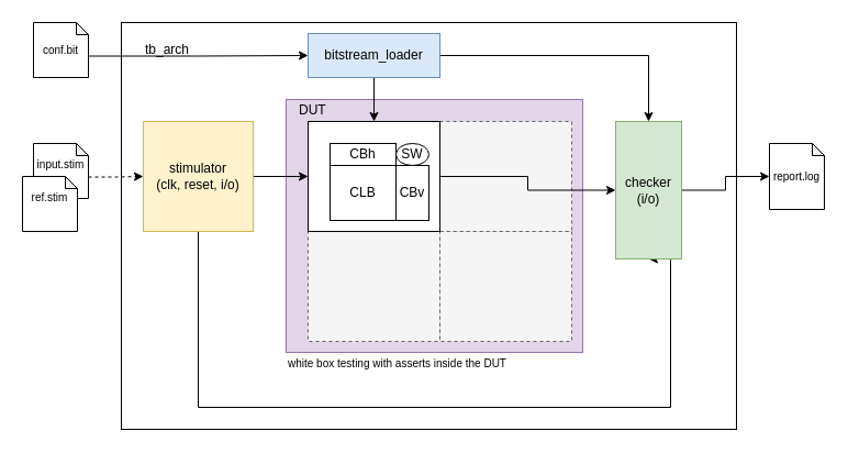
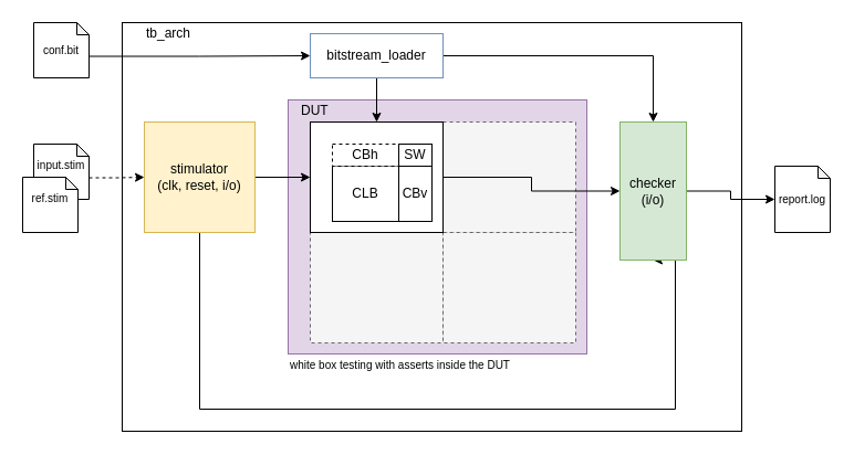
- <mxCell id="24" value="tb_arch" style="text;html=1;strokeColor=none;fillColor=none;align=left;verticalAlign=middle;whiteSpace=wrap;rounded=0;" vertex="1" parent="1"><mxGeometry x="130" y="35" width="50" height="20" as="geometry" /></mxCell>
+ <mxCell id="24" value="tb_arch" style="text;html=1;strokeColor=none;fillColor=none;align=left;verticalAlign=middle;whiteSpace=wrap;rounded=0;" vertex="1" parent="1"><mxGeometry x="130" y="20" width="50" height="20" as="geometry" /></mxCell>
- <mxCell id="19" value="bitstream_loader" style="rounded=0;whiteSpace=wrap;html=1;fillColor=#dae8fc;strokeColor=#6c8ebf;" vertex="1" parent="1"><mxGeometry x="280" y="30" width="120" height="40" as="geometry" /></mxCell>
+ <mxCell id="19" value="bitstream_loader" style="rounded=0;whiteSpace=wrap;html=1;fillColor=#ffffff;strokeColor=#6c8ebf;" vertex="1" parent="1"><mxGeometry x="280" y="30" width="120" height="40" as="geometry" /></mxCell>
- <mxCell id="11" value="CBh" style="rounded=0;whiteSpace=wrap;html=1;" vertex="1" parent="9"><mxGeometry width="60" height="20" as="geometry" /></mxCell>
+ <mxCell id="11" value="CBh" style="rounded=0;whiteSpace=wrap;html=1;dashed=1;" vertex="1" parent="9"><mxGeometry width="60" height="20" as="geometry" /></mxCell>
- <mxCell id="13" value="SW" style="ellipse;whiteSpace=wrap;html=1;" vertex="1" parent="9"><mxGeometry x="60" width="30" height="20" as="geometry" /></mxCell>
+ <mxCell id="13" value="SW" style="rounded=0;whiteSpace=wrap;html=1;" vertex="1" parent="9"><mxGeometry x="60" width="30" height="20" as="geometry" /></mxCell>
- <mxCell id="29" value="report.log" style="shape=note;whiteSpace=wrap;html=1;backgroundOutline=1;darkOpacity=0.05;fontSize=10;size=11;" vertex="1" parent="1"><mxGeometry x="700" y="130" width="50" height="60" as="geometry" /></mxCell>
+ <mxCell id="29" value="report.log" style="shape=note;whiteSpace=wrap;html=1;backgroundOutline=1;darkOpacity=0.05;fontSize=10;size=11;" vertex="1" parent="1"><mxGeometry x="700" y="150" width="50" height="60" as="geometry" /></mxCell>
